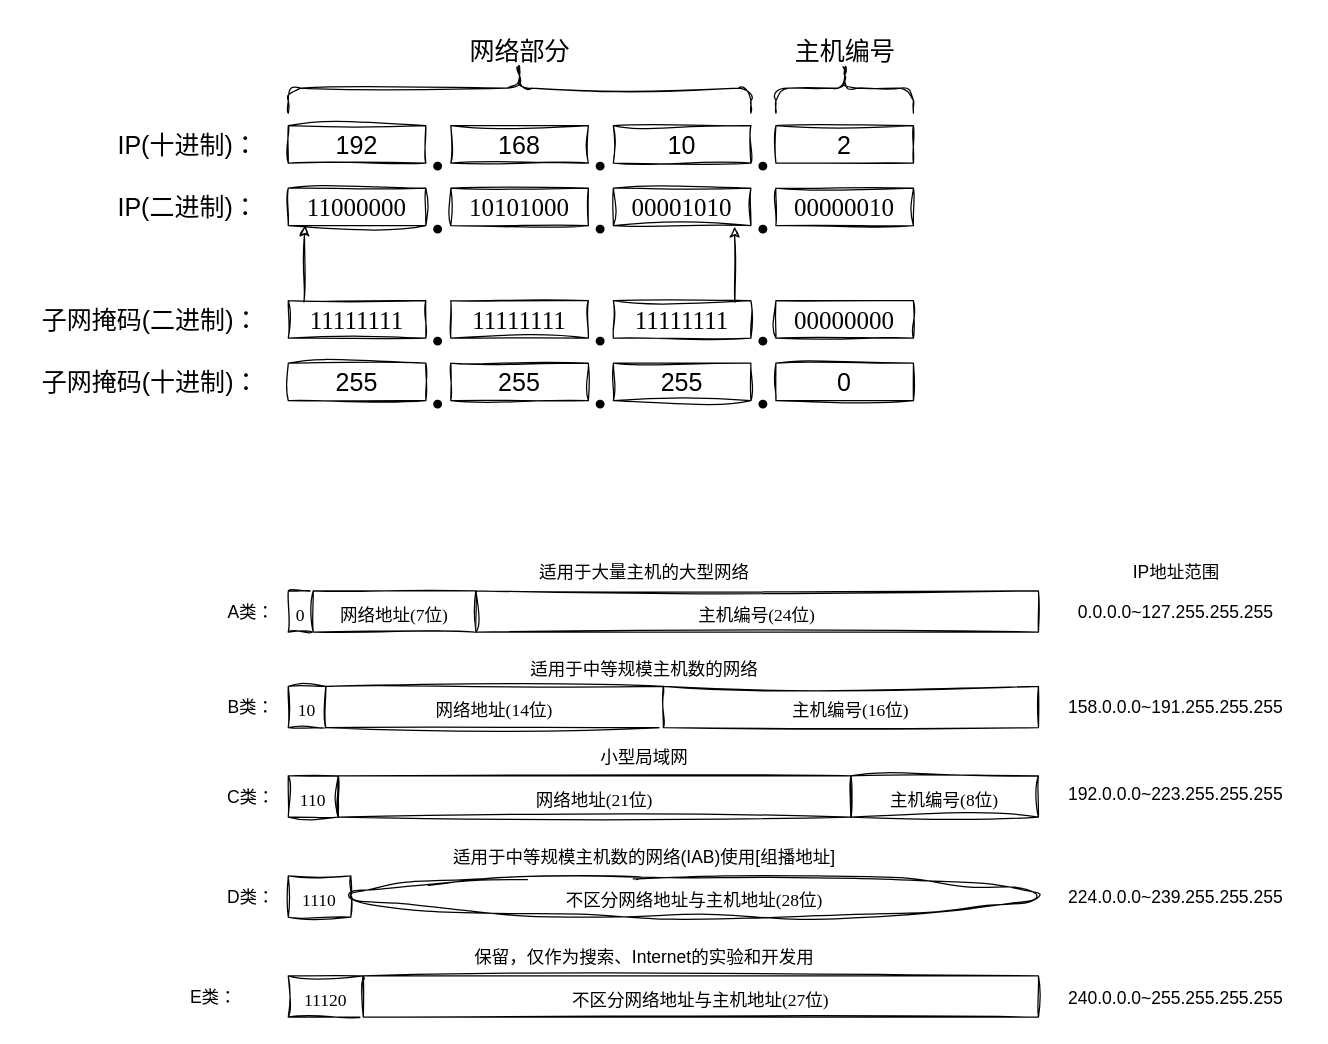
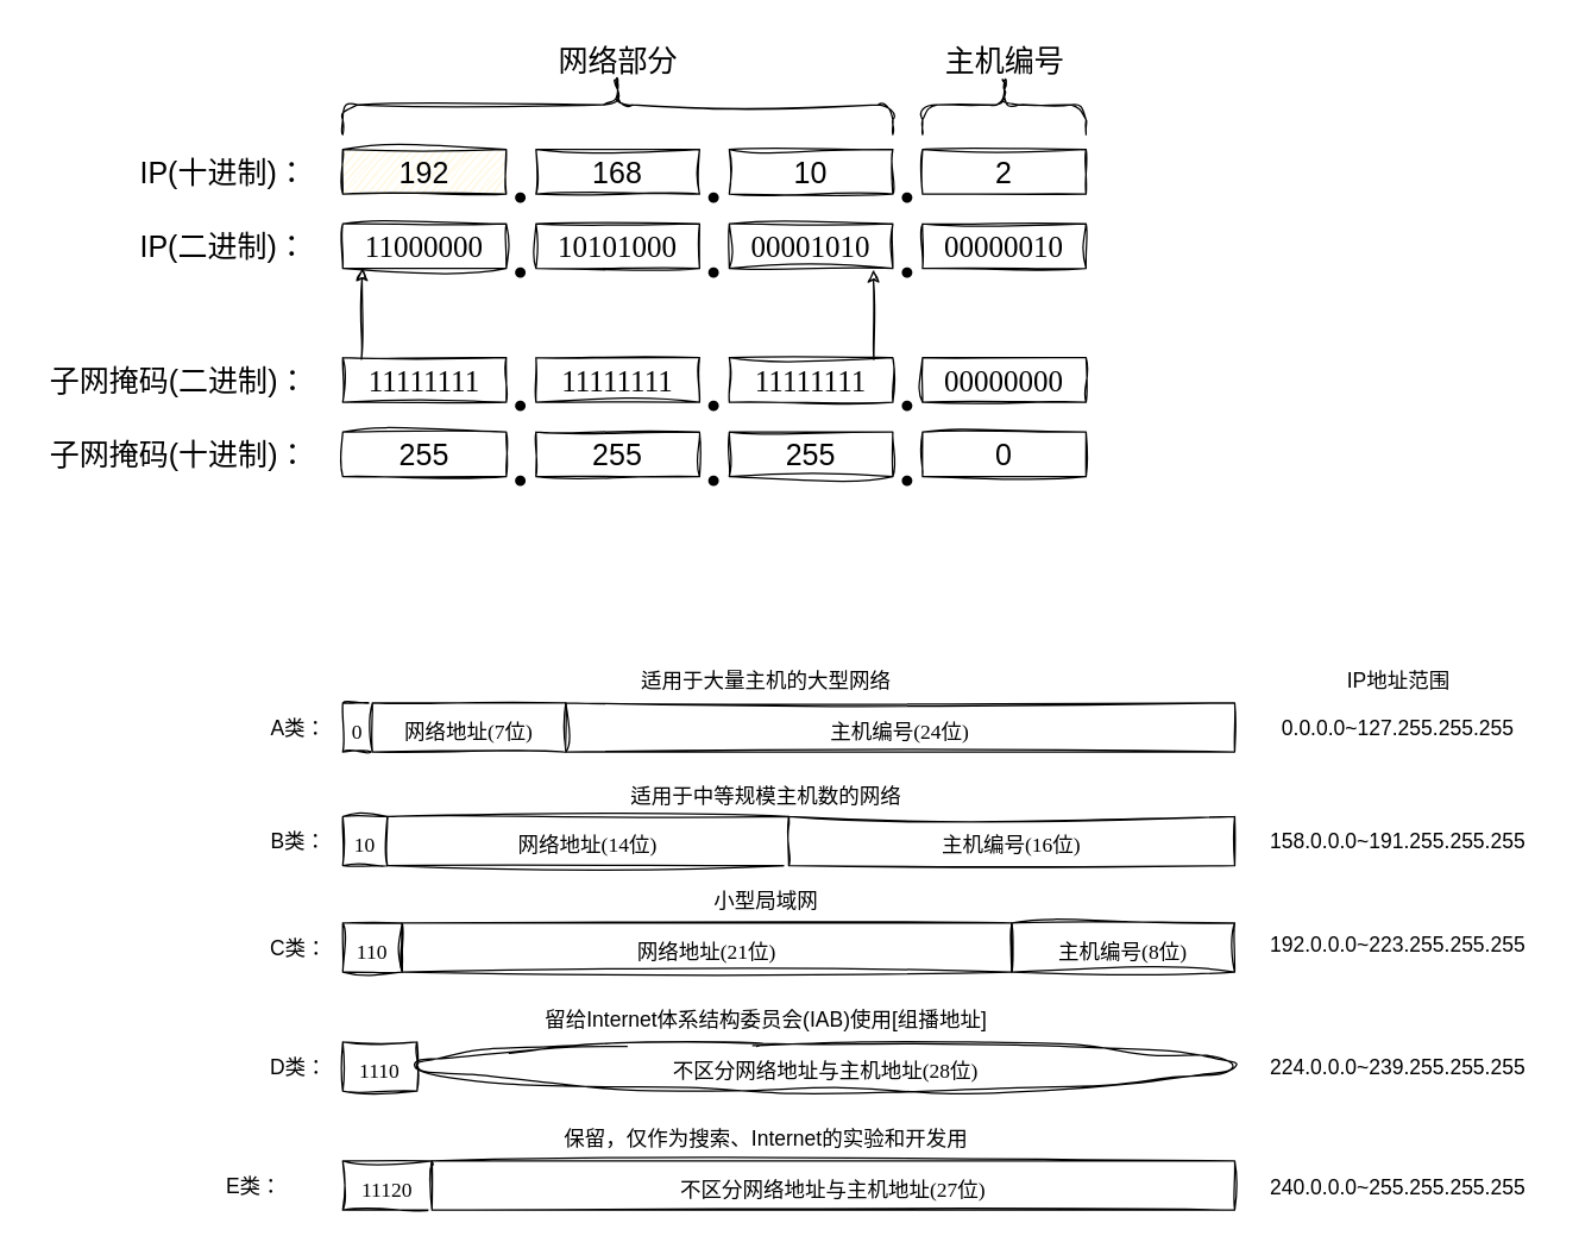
- <mxCell id="2" value="192" style="rounded=0;whiteSpace=wrap;html=1;hachureGap=4;fontFamily=Helvetica;fontSize=20;sketch=1;curveFitting=1;jiggle=2;" vertex="1" parent="1"><mxGeometry x="230" y="100" width="110" height="30" as="geometry" /></mxCell>
+ <mxCell id="2" value="192" style="rounded=0;whiteSpace=wrap;html=1;hachureGap=4;fontFamily=Helvetica;fontSize=20;sketch=1;curveFitting=1;jiggle=2;fillColor=#fff2cc;" vertex="1" parent="1"><mxGeometry x="230" y="100" width="110" height="30" as="geometry" /></mxCell>
- <mxCell id="66" value="适用于中等规模主机数的网络(IAB)使用[组播地址]" style="text;html=1;strokeColor=none;fillColor=none;align=center;verticalAlign=middle;whiteSpace=wrap;rounded=0;fontSize=14;sketch=1;curveFitting=1;jiggle=2;" vertex="1" parent="1"><mxGeometry x="345" y="670" width="340" height="30" as="geometry" /></mxCell>
+ <mxCell id="66" value="留给Internet体系结构委员会(IAB)使用[组播地址]" style="text;html=1;strokeColor=none;fillColor=none;align=center;verticalAlign=middle;whiteSpace=wrap;rounded=0;fontSize=14;sketch=1;curveFitting=1;jiggle=2;" vertex="1" parent="1"><mxGeometry x="345" y="670" width="340" height="30" as="geometry" /></mxCell>
